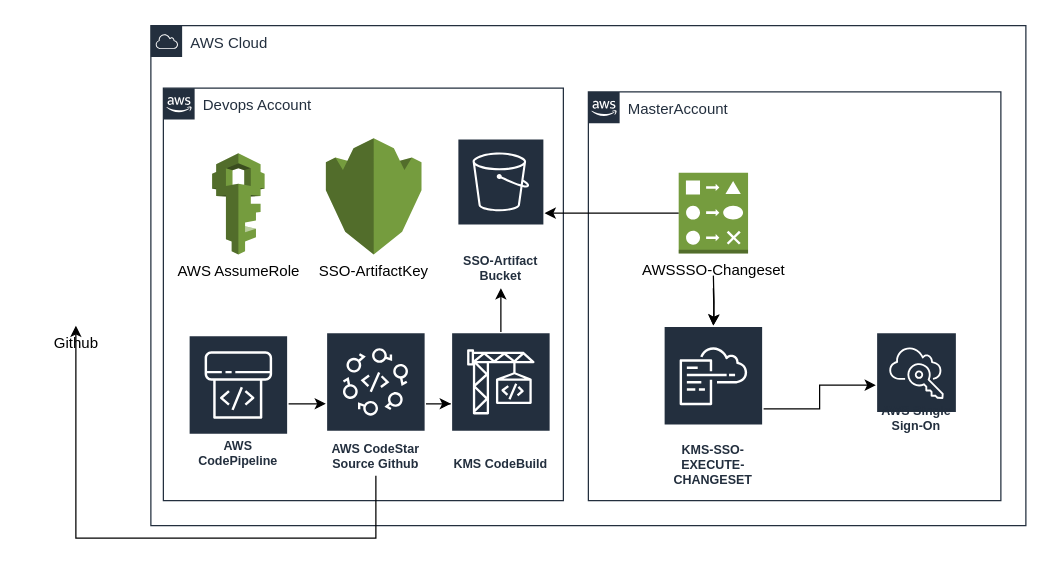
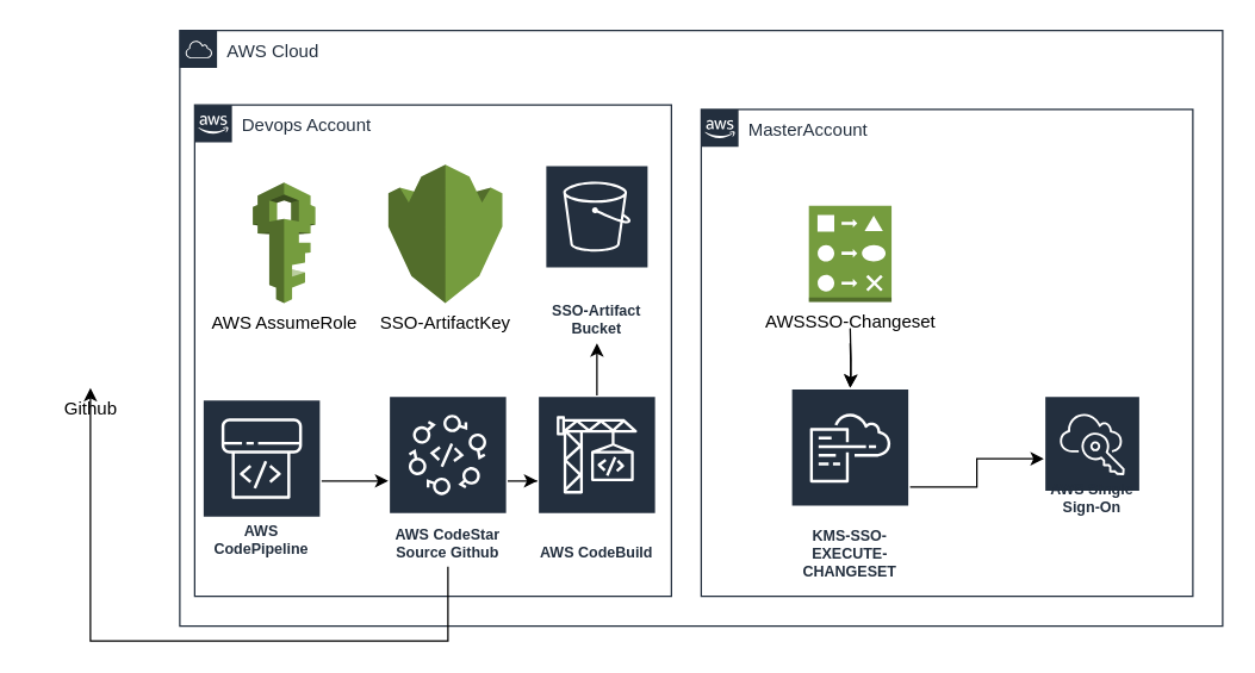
- <mxCell id="20" style="edgeStyle=orthogonalEdgeStyle;rounded=0;orthogonalLoop=1;jettySize=auto;html=1;exitX=0;exitY=0.5;exitDx=0;exitDy=0;exitPerimeter=0;" edge="1" parent="2" source="16" target="4"><mxGeometry relative="1" as="geometry" /></mxCell>
- <mxCell id="6" value="AWS CodePipeline" style="sketch=0;outlineConnect=0;fontColor=#232F3E;gradientColor=none;strokeColor=#ffffff;fillColor=#232F3E;dashed=0;verticalLabelPosition=middle;verticalAlign=bottom;align=center;html=1;whiteSpace=wrap;fontSize=10;fontStyle=1;spacing=3;shape=mxgraph.aws4.productIcon;prIcon=mxgraph.aws4.codepipeline;" vertex="1" parent="3"><mxGeometry x="20" y="197.5" width="80" height="110" as="geometry" /></mxCell>
+ <mxCell id="6" value="AWS CodePipeline" style="sketch=0;outlineConnect=0;fontColor=#232F3E;gradientColor=none;strokeColor=#ffffff;fillColor=#232F3E;dashed=0;verticalLabelPosition=middle;verticalAlign=bottom;align=center;html=1;whiteSpace=wrap;fontSize=10;fontStyle=1;spacing=3;shape=mxgraph.aws4.productIcon;prIcon=mxgraph.aws4.codepipeline;" vertex="1" parent="3"><mxGeometry x="5" y="197.5" width="80" height="110" as="geometry" /></mxCell>
- <mxCell id="10" value="KMS CodeBuild" style="sketch=0;outlineConnect=0;fontColor=#232F3E;gradientColor=none;strokeColor=#ffffff;fillColor=#232F3E;dashed=0;verticalLabelPosition=middle;verticalAlign=bottom;align=center;html=1;whiteSpace=wrap;fontSize=10;fontStyle=1;spacing=3;shape=mxgraph.aws4.productIcon;prIcon=mxgraph.aws4.codebuild;" vertex="1" parent="3"><mxGeometry x="230" y="195" width="80" height="115" as="geometry" /></mxCell>
+ <mxCell id="10" value="AWS CodeBuild" style="sketch=0;outlineConnect=0;fontColor=#232F3E;gradientColor=none;strokeColor=#ffffff;fillColor=#232F3E;dashed=0;verticalLabelPosition=middle;verticalAlign=bottom;align=center;html=1;whiteSpace=wrap;fontSize=10;fontStyle=1;spacing=3;shape=mxgraph.aws4.productIcon;prIcon=mxgraph.aws4.codebuild;" vertex="1" parent="3"><mxGeometry x="230" y="195" width="80" height="115" as="geometry" /></mxCell>
